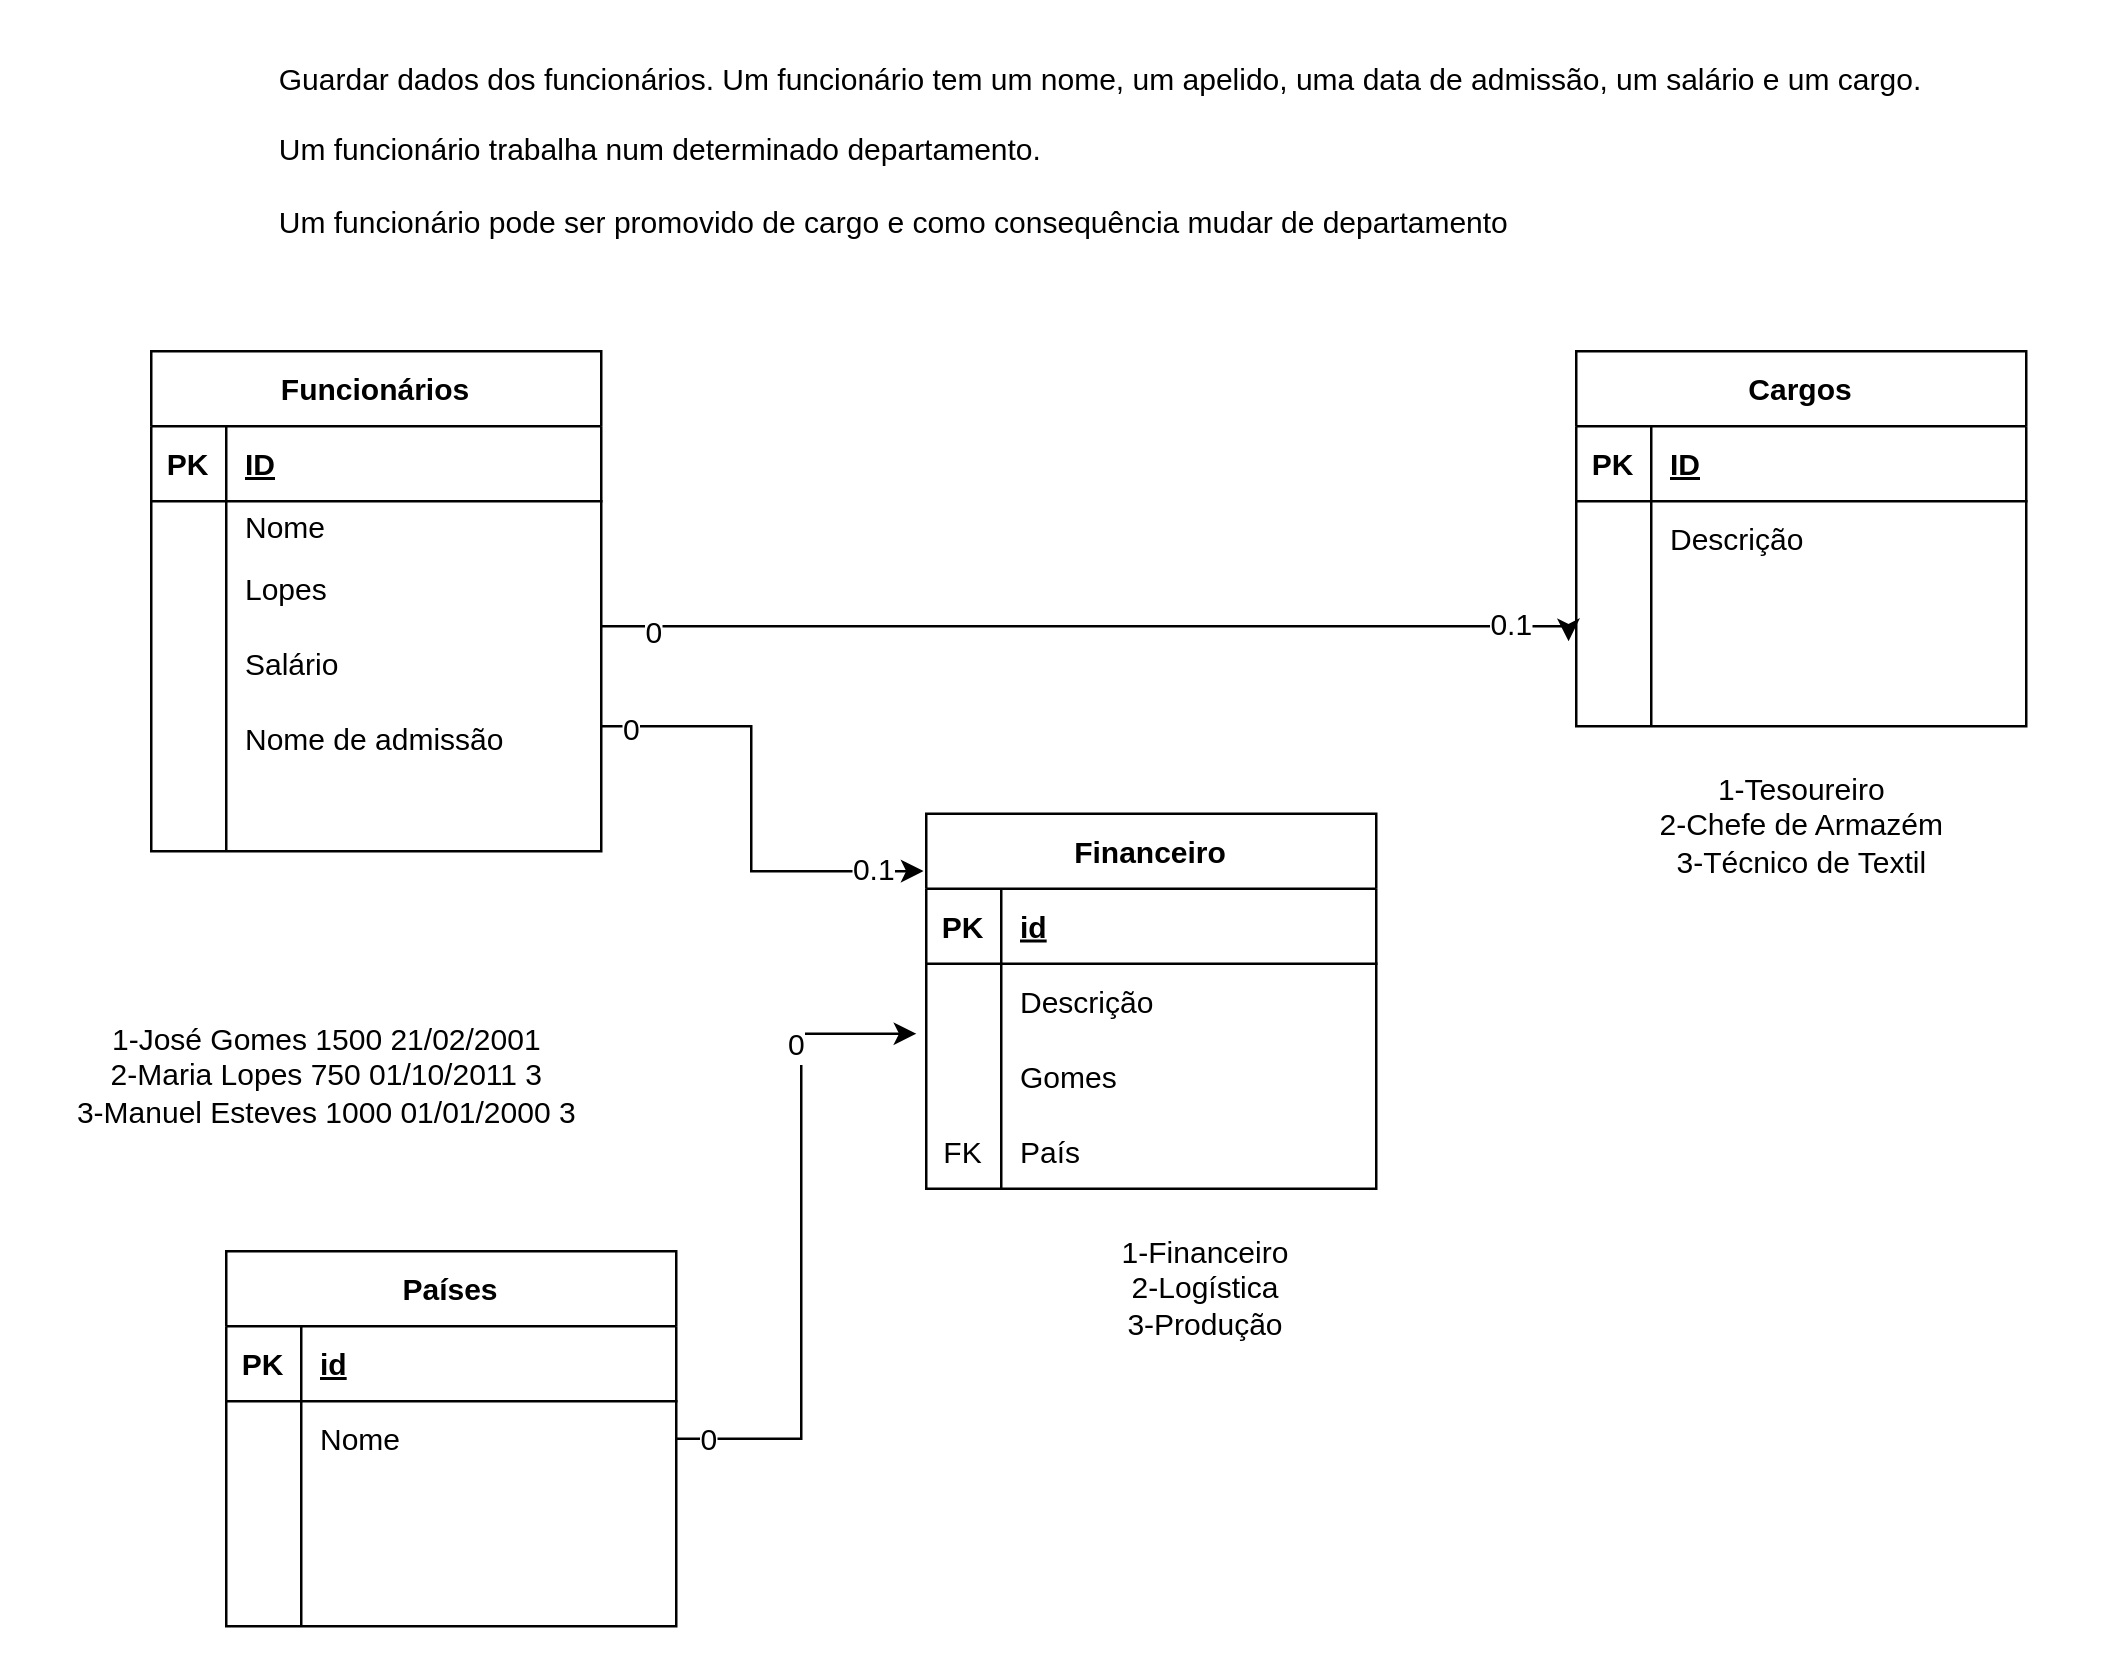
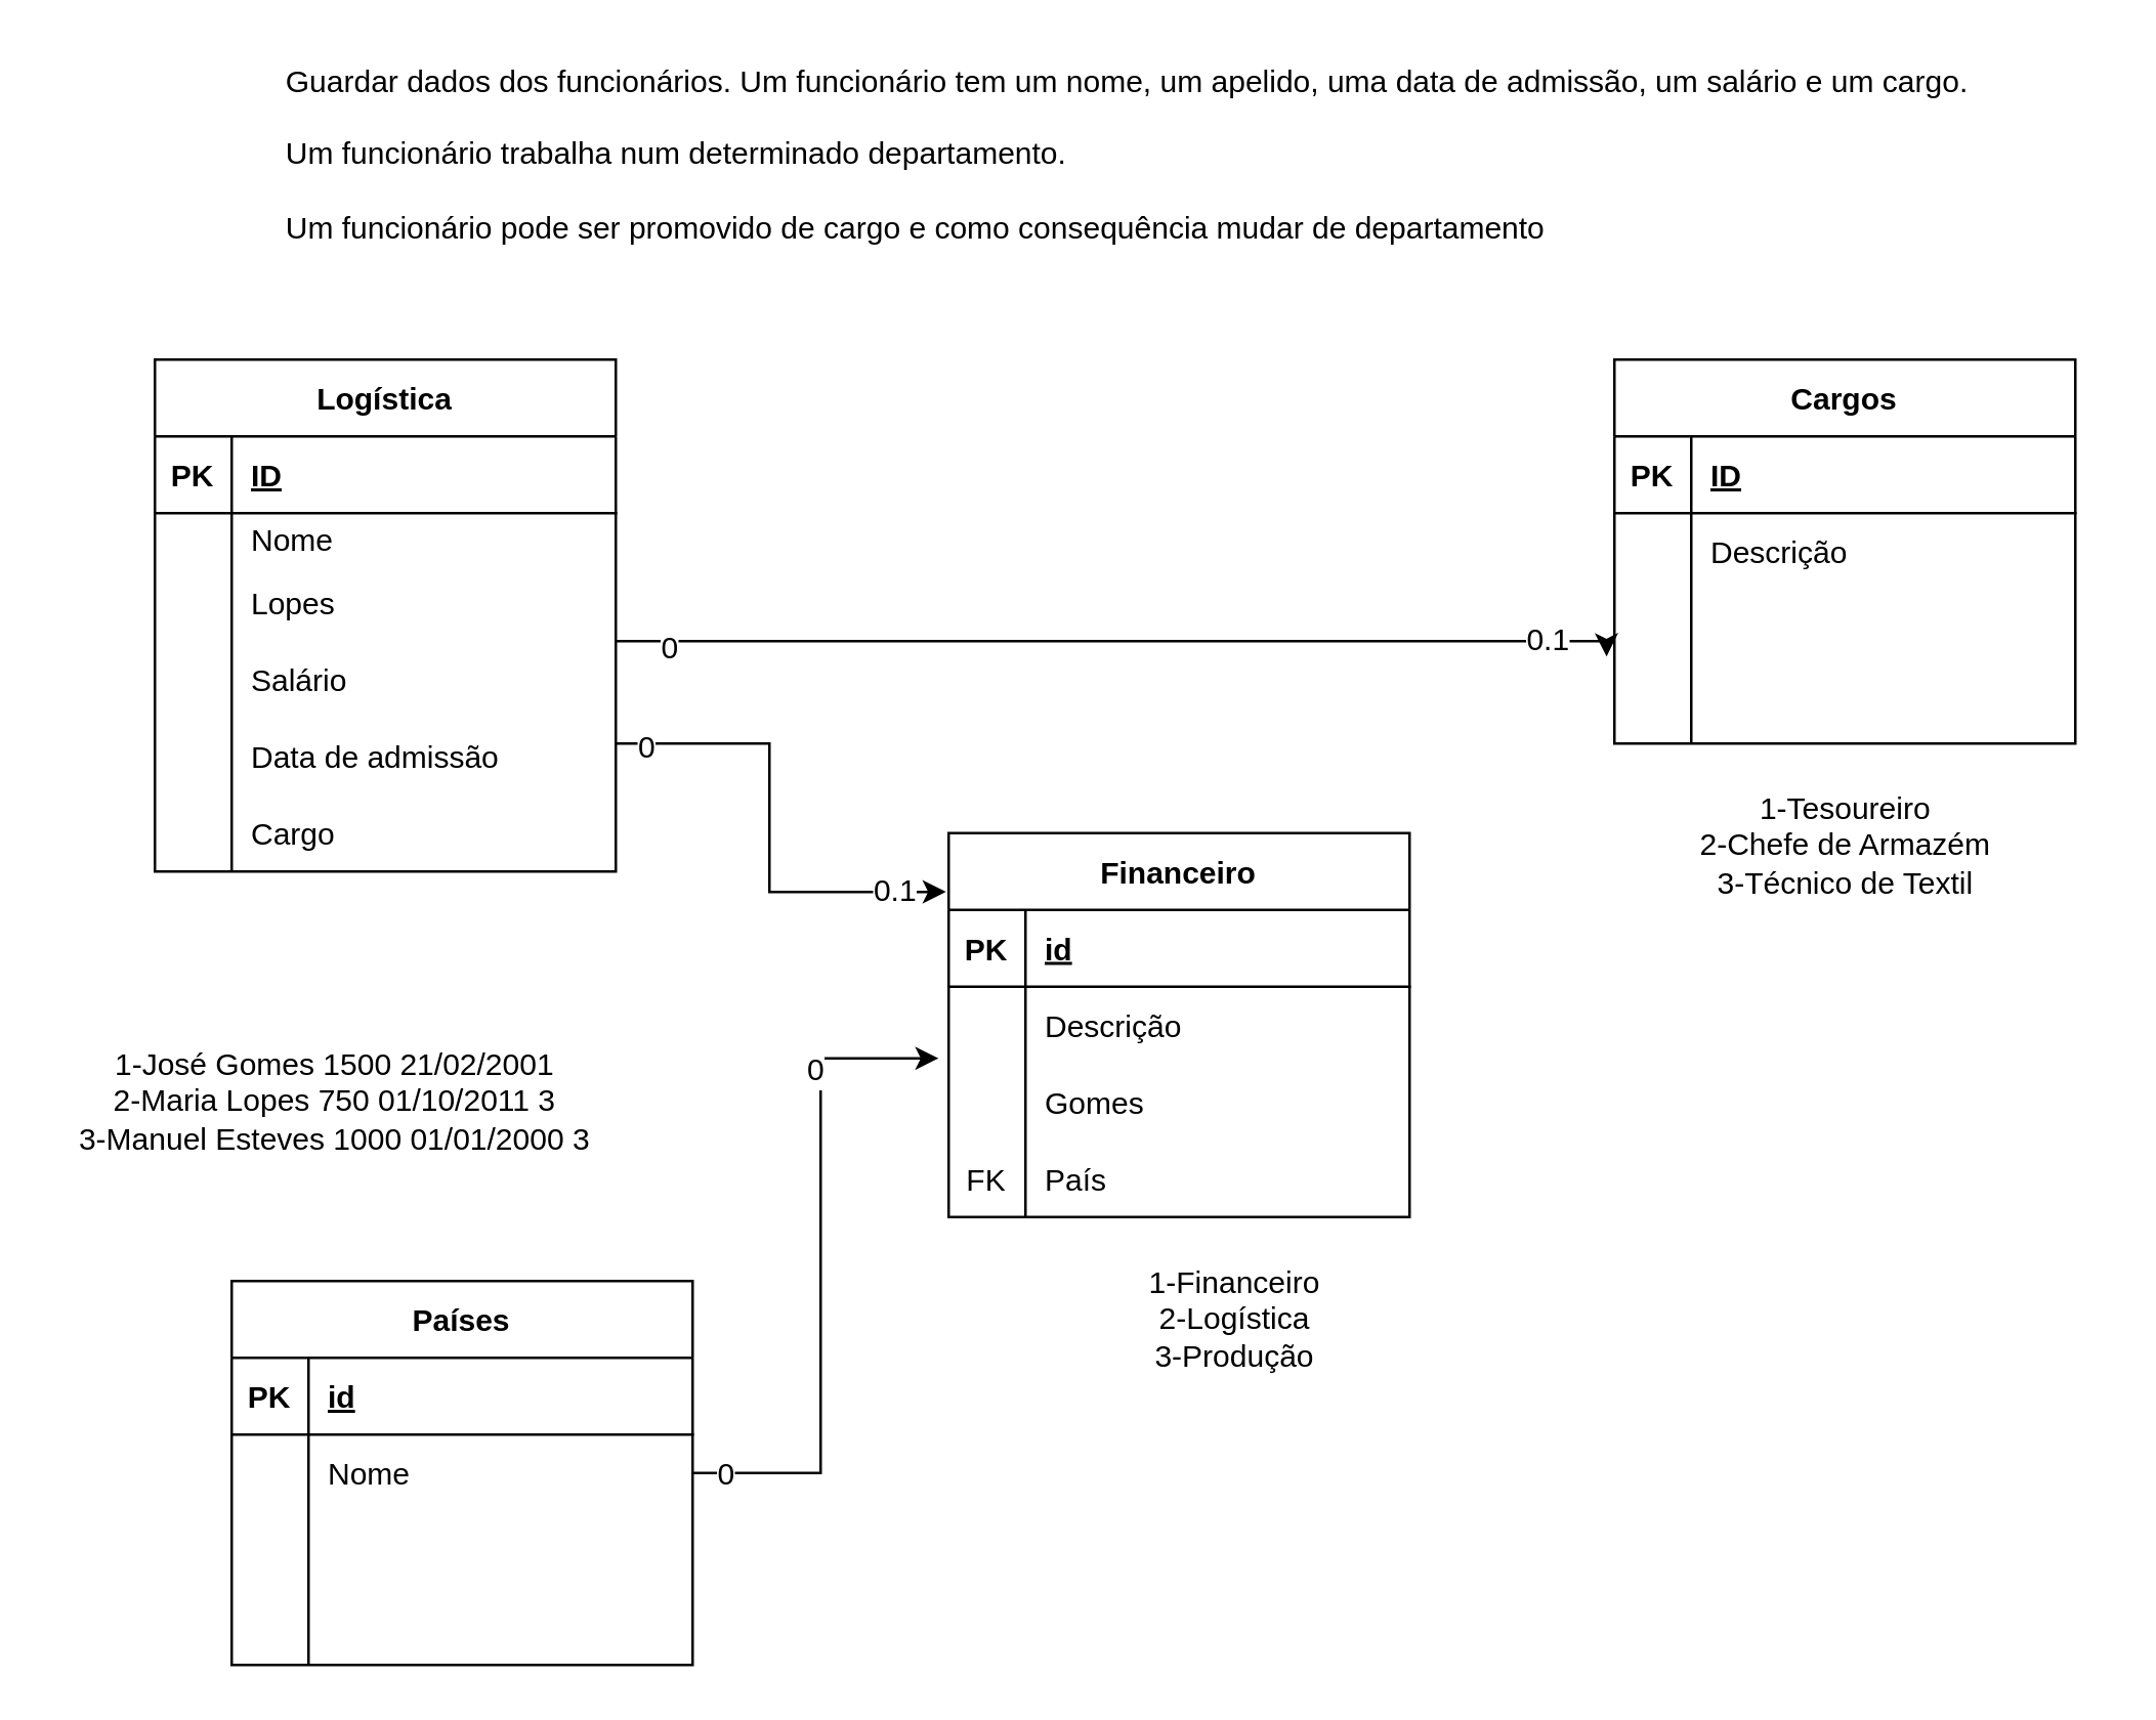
- <mxCell id="9" value="Funcionários" style="shape=table;startSize=30;container=1;collapsible=1;childLayout=tableLayout;fixedRows=1;rowLines=0;fontStyle=1;align=center;resizeLast=1;strokeWidth=1;" vertex="1" parent="1"><mxGeometry x="60" y="140" width="180" height="200" as="geometry" /></mxCell>
+ <mxCell id="9" value="Logística" style="shape=table;startSize=30;container=1;collapsible=1;childLayout=tableLayout;fixedRows=1;rowLines=0;fontStyle=1;align=center;resizeLast=1;strokeWidth=1;" vertex="1" parent="1"><mxGeometry x="60" y="140" width="180" height="200" as="geometry" /></mxCell>
- <mxCell id="23" value="Nome de admissão" style="shape=partialRectangle;connectable=0;fillColor=none;top=0;left=0;bottom=0;right=0;align=left;spacingLeft=6;overflow=hidden;" vertex="1" parent="1"><mxGeometry x="90" y="280" width="150" height="30" as="geometry"><mxRectangle width="150" height="30" as="alternateBounds" /></mxGeometry></mxCell>
+ <mxCell id="23" value="Data de admissão" style="shape=partialRectangle;connectable=0;fillColor=none;top=0;left=0;bottom=0;right=0;align=left;spacingLeft=6;overflow=hidden;" vertex="1" parent="1"><mxGeometry x="90" y="280" width="150" height="30" as="geometry"><mxRectangle width="150" height="30" as="alternateBounds" /></mxGeometry></mxCell>
+ <mxCell id="24" value="Cargo" style="shape=partialRectangle;connectable=0;fillColor=none;top=0;left=0;bottom=0;right=0;align=left;spacingLeft=6;overflow=hidden;" vertex="1" parent="1"><mxGeometry x="90" y="310" width="150" height="30" as="geometry"><mxRectangle width="150" height="30" as="alternateBounds" /></mxGeometry></mxCell>
